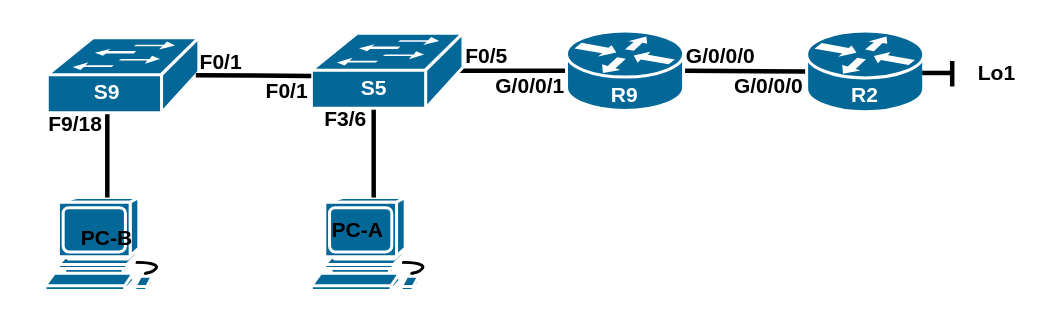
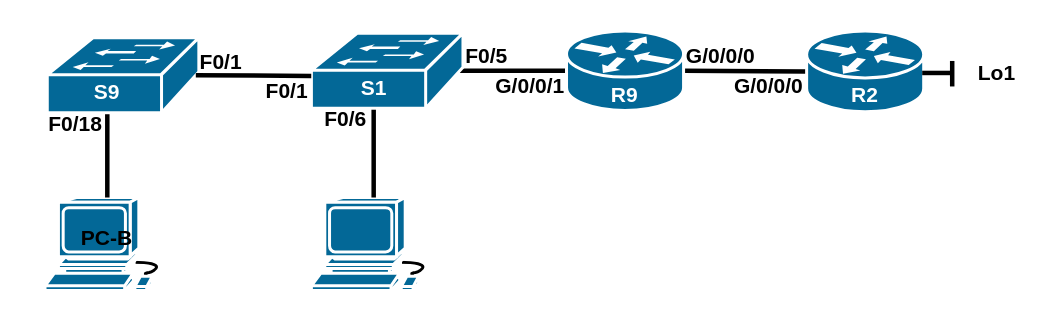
- <mxCell id="13" value="&lt;b&gt;&lt;font color=&quot;#ffffff&quot; style=&quot;font-size: 14px;&quot;&gt;S5&lt;/font&gt;&lt;/b&gt;" style="text;html=1;align=center;verticalAlign=middle;whiteSpace=wrap;rounded=0;" parent="11" vertex="1"><mxGeometry x="11.5" y="21" width="60" height="30" as="geometry" /></mxCell>
+ <mxCell id="13" value="&lt;b&gt;&lt;font color=&quot;#ffffff&quot; style=&quot;font-size: 14px;&quot;&gt;S1&lt;/font&gt;&lt;/b&gt;" style="text;html=1;align=center;verticalAlign=middle;whiteSpace=wrap;rounded=0;" parent="11" vertex="1"><mxGeometry x="11.5" y="21" width="60" height="30" as="geometry" /></mxCell>
- <mxCell id="30" value="&lt;b&gt;&lt;font style=&quot;font-size: 14px;&quot;&gt;F3/6&lt;/font&gt;&lt;/b&gt;" style="text;html=1;align=center;verticalAlign=middle;whiteSpace=wrap;rounded=0;" parent="1" vertex="1"><mxGeometry x="199.5" y="64" width="60" height="30" as="geometry" /></mxCell>
+ <mxCell id="30" value="&lt;b&gt;&lt;font style=&quot;font-size: 14px;&quot;&gt;F0/6&lt;/font&gt;&lt;/b&gt;" style="text;html=1;align=center;verticalAlign=middle;whiteSpace=wrap;rounded=0;" parent="1" vertex="1"><mxGeometry x="199.5" y="64" width="60" height="30" as="geometry" /></mxCell>
- <mxCell id="31" value="&lt;b&gt;&lt;font style=&quot;font-size: 14px;&quot;&gt;F9/18&lt;/font&gt;&lt;/b&gt;" style="text;html=1;align=center;verticalAlign=middle;whiteSpace=wrap;rounded=0;" parent="1" vertex="1"><mxGeometry x="20" y="67" width="60" height="30" as="geometry" /></mxCell>
+ <mxCell id="31" value="&lt;b&gt;&lt;font style=&quot;font-size: 14px;&quot;&gt;F0/18&lt;/font&gt;&lt;/b&gt;" style="text;html=1;align=center;verticalAlign=middle;whiteSpace=wrap;rounded=0;" parent="1" vertex="1"><mxGeometry x="20" y="67" width="60" height="30" as="geometry" /></mxCell>
- <mxCell id="24" value="&lt;b&gt;&lt;font style=&quot;font-size: 14px; color: light-dark(rgb(0, 0, 0), rgb(18, 18, 18));&quot;&gt;PC-A&lt;/font&gt;&lt;/b&gt;" style="text;html=1;align=center;verticalAlign=middle;whiteSpace=wrap;rounded=0;" parent="22" vertex="1"><mxGeometry x="1" y="7" width="60" height="30" as="geometry" /></mxCell>
